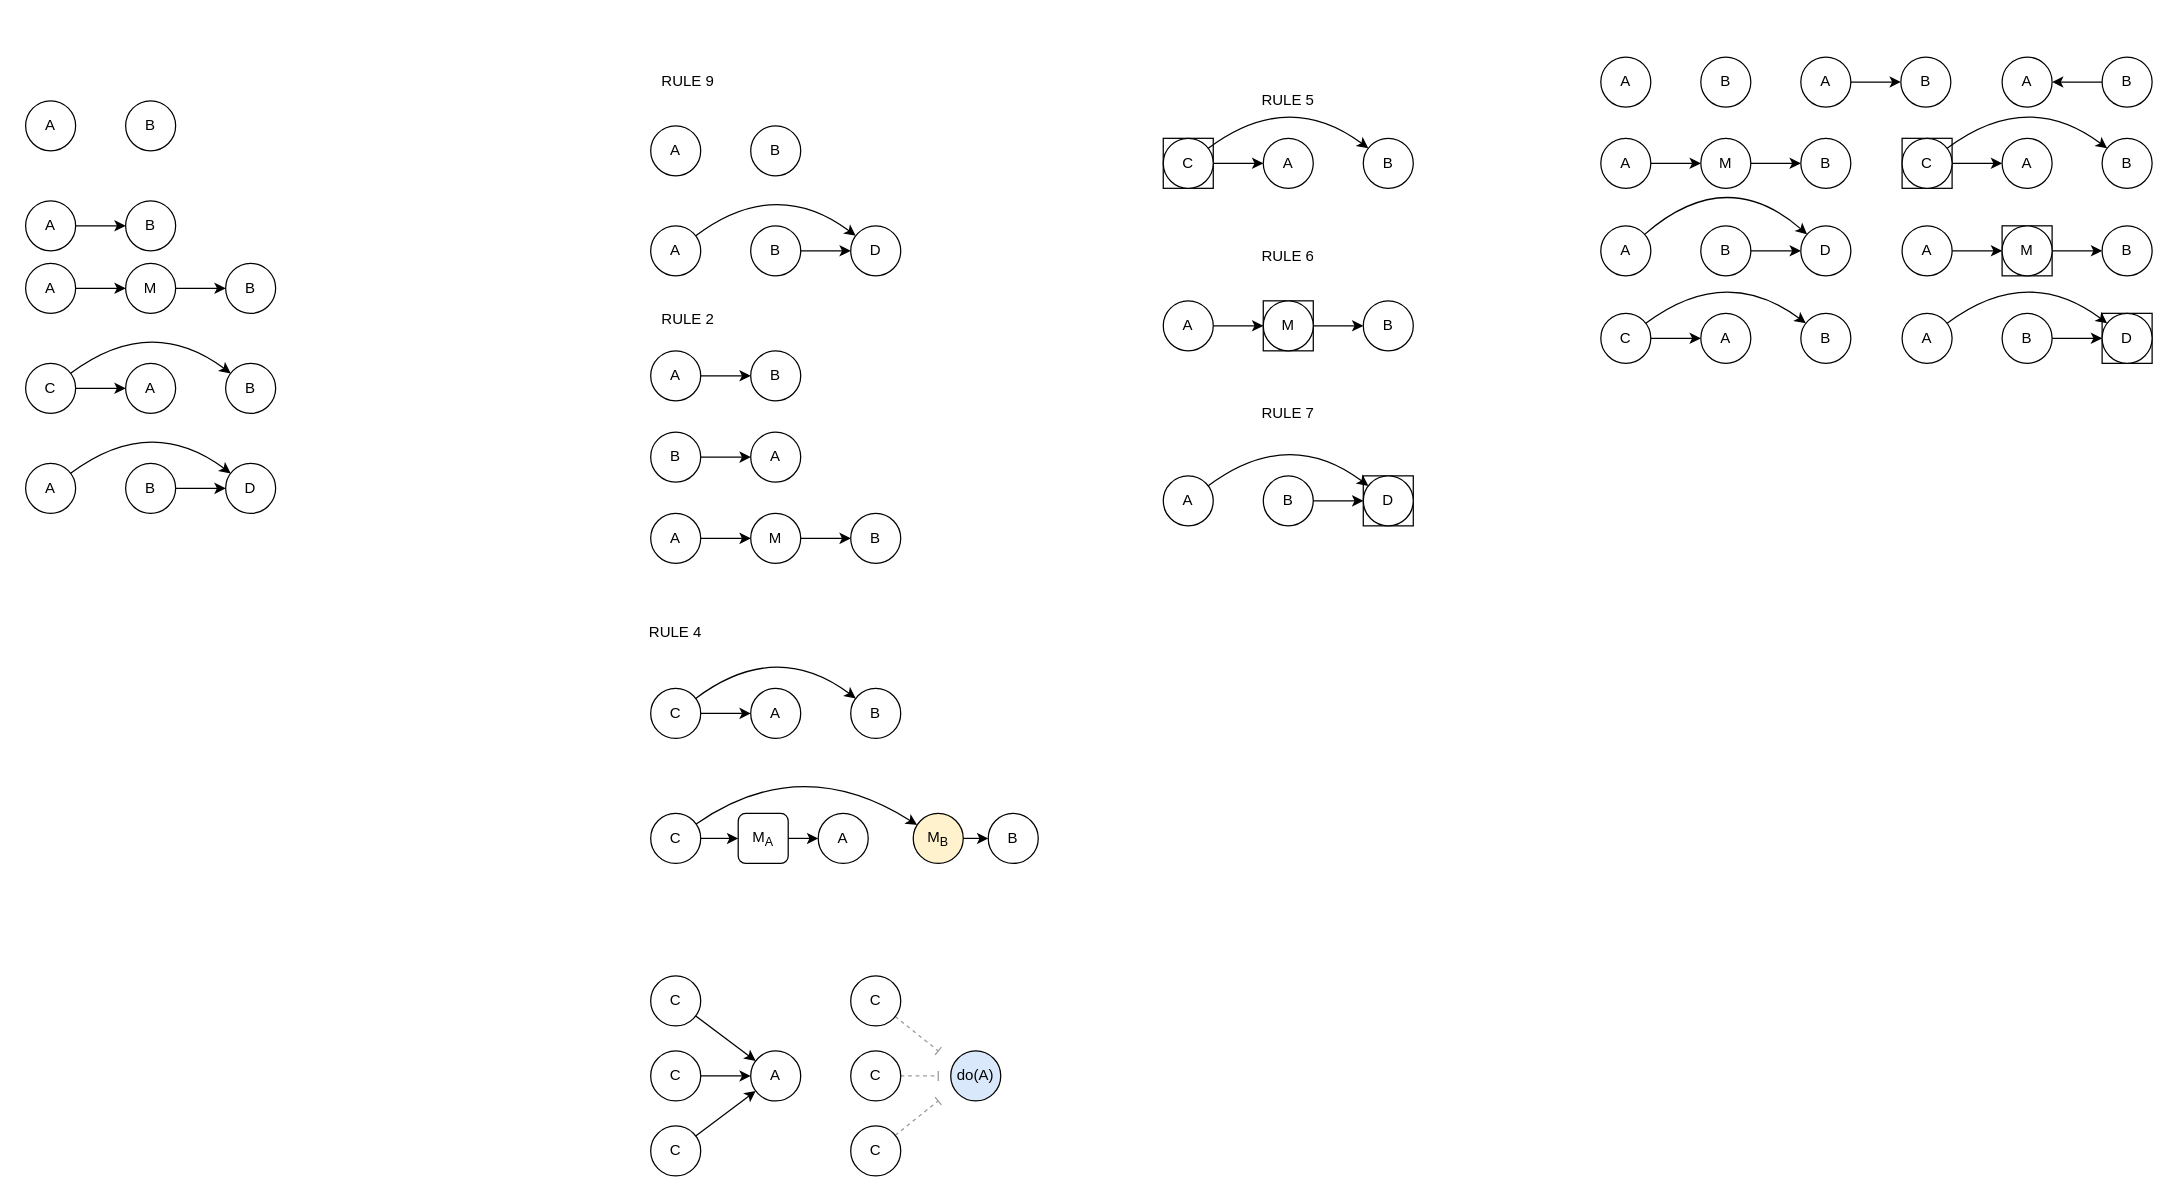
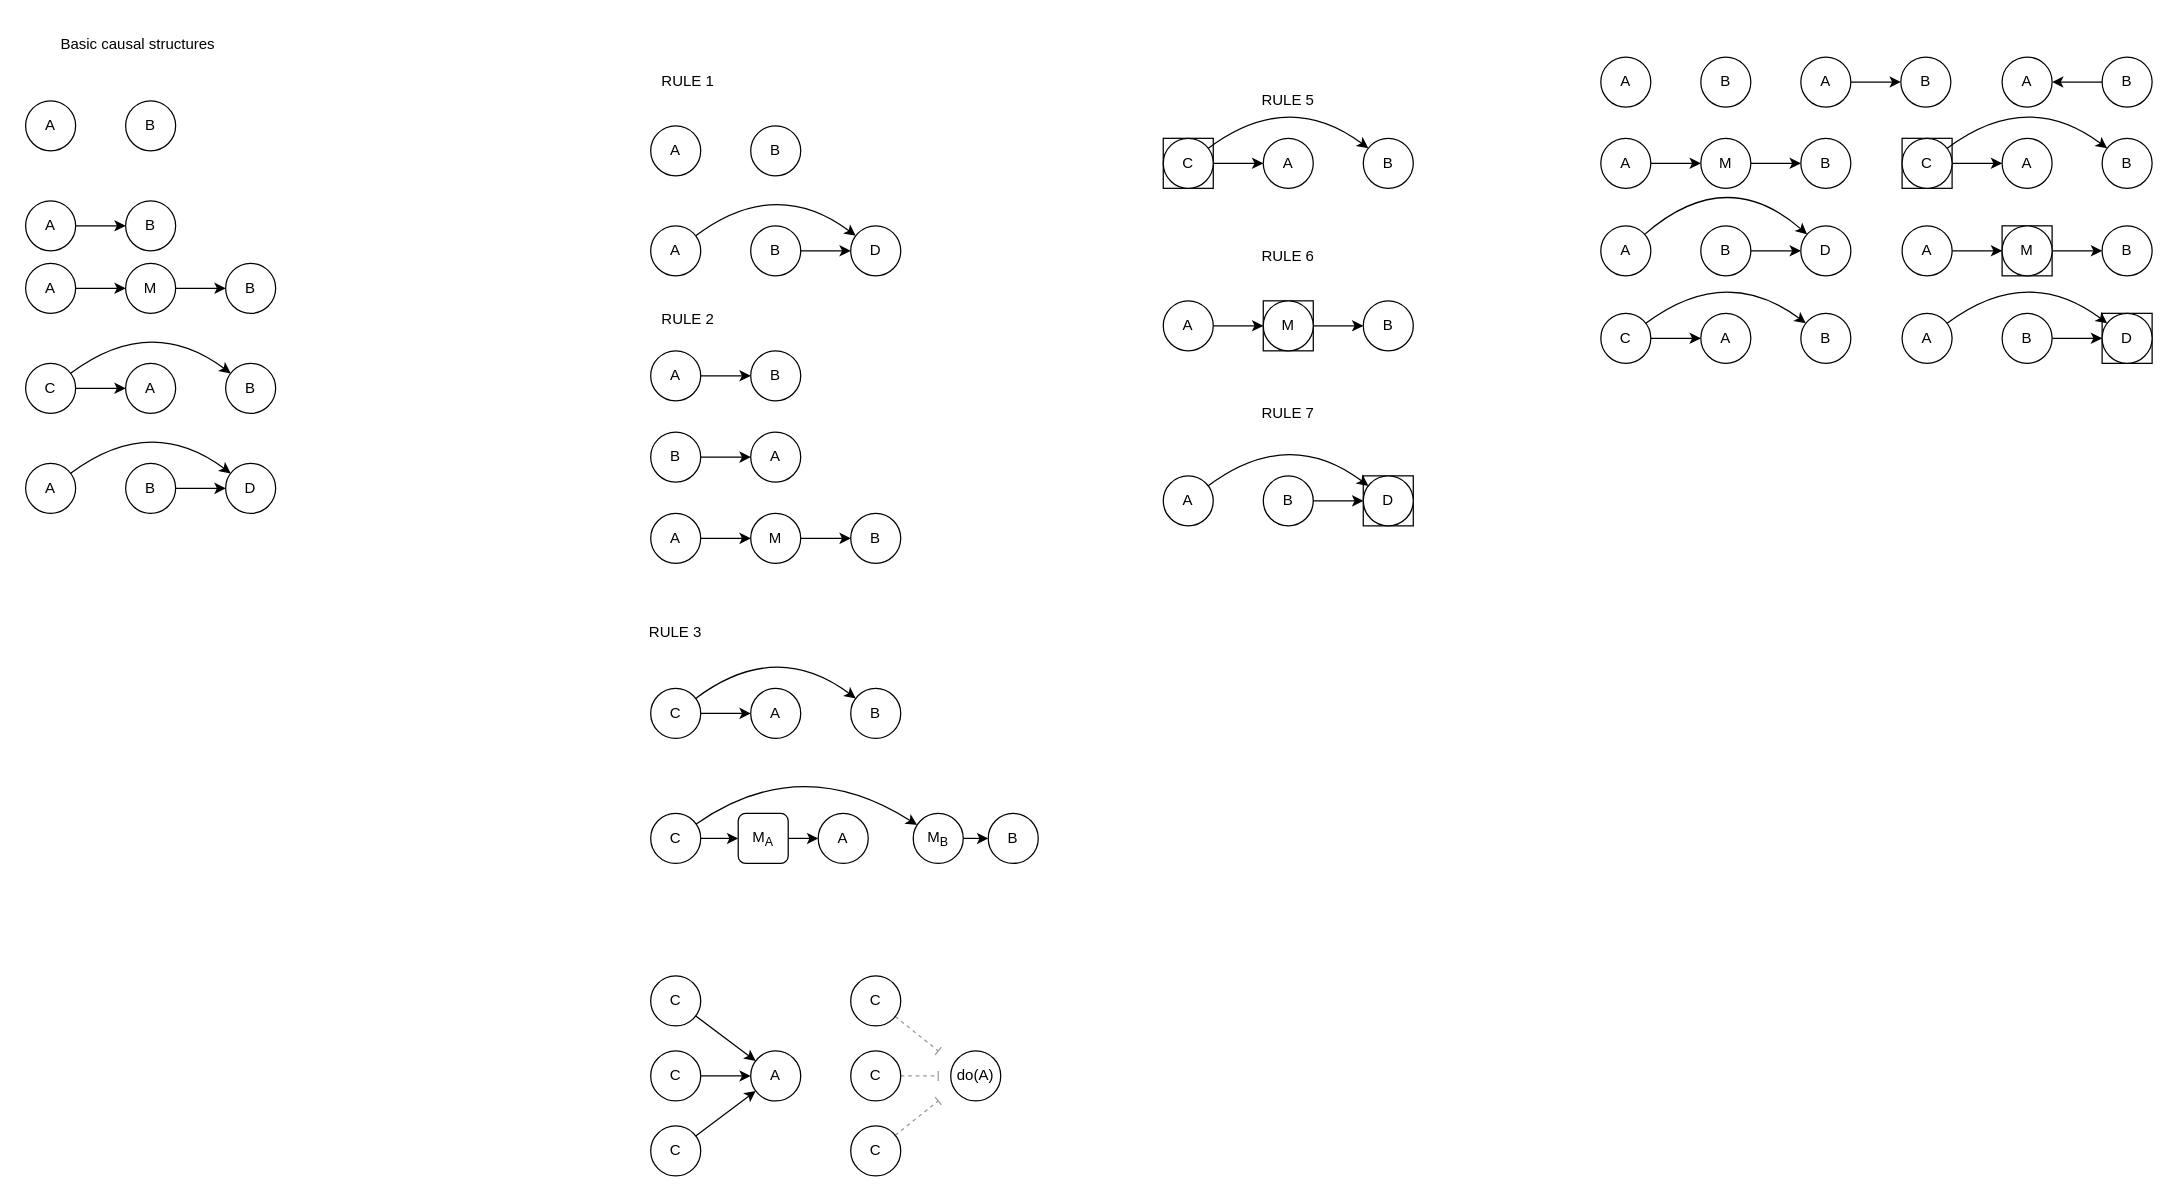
+ <mxCell id="92" value="Basic causal structures" style="text;html=1;strokeColor=none;fillColor=none;align=center;verticalAlign=middle;whiteSpace=wrap;rounded=0;" parent="1" vertex="1"><mxGeometry x="30" y="20" width="160" height="30" as="geometry" /></mxCell>
- <mxCell id="51" value="RULE 9" style="text;html=1;strokeColor=none;fillColor=none;align=center;verticalAlign=middle;whiteSpace=wrap;rounded=0;" parent="1" vertex="1"><mxGeometry x="520" y="50" width="60" height="30" as="geometry" /></mxCell>
+ <mxCell id="51" value="RULE 1" style="text;html=1;strokeColor=none;fillColor=none;align=center;verticalAlign=middle;whiteSpace=wrap;rounded=0;" parent="1" vertex="1"><mxGeometry x="520" y="50" width="60" height="30" as="geometry" /></mxCell>
- <mxCell id="53" value="RULE 4" style="text;html=1;strokeColor=none;fillColor=none;align=center;verticalAlign=middle;whiteSpace=wrap;rounded=0;" parent="1" vertex="1"><mxGeometry x="510" y="490" width="60" height="30" as="geometry" /></mxCell>
+ <mxCell id="53" value="RULE 3" style="text;html=1;strokeColor=none;fillColor=none;align=center;verticalAlign=middle;whiteSpace=wrap;rounded=0;" parent="1" vertex="1"><mxGeometry x="510" y="490" width="60" height="30" as="geometry" /></mxCell>
- <mxCell id="36" value="M&lt;sub&gt;B&lt;/sub&gt;" style="ellipse;whiteSpace=wrap;html=1;aspect=fixed;fillColor=#fff2cc;" parent="1" vertex="1"><mxGeometry x="730" y="650" width="40" height="40" as="geometry" /></mxCell>
+ <mxCell id="36" value="M&lt;sub&gt;B&lt;/sub&gt;" style="ellipse;whiteSpace=wrap;html=1;aspect=fixed;" parent="1" vertex="1"><mxGeometry x="730" y="650" width="40" height="40" as="geometry" /></mxCell>
- <mxCell id="46" value="do(A)" style="ellipse;whiteSpace=wrap;html=1;aspect=fixed;fillColor=#dae8fc;" parent="1" vertex="1"><mxGeometry x="760" y="840" width="40" height="40" as="geometry" /></mxCell>
+ <mxCell id="46" value="do(A)" style="ellipse;whiteSpace=wrap;html=1;aspect=fixed;" parent="1" vertex="1"><mxGeometry x="760" y="840" width="40" height="40" as="geometry" /></mxCell>
